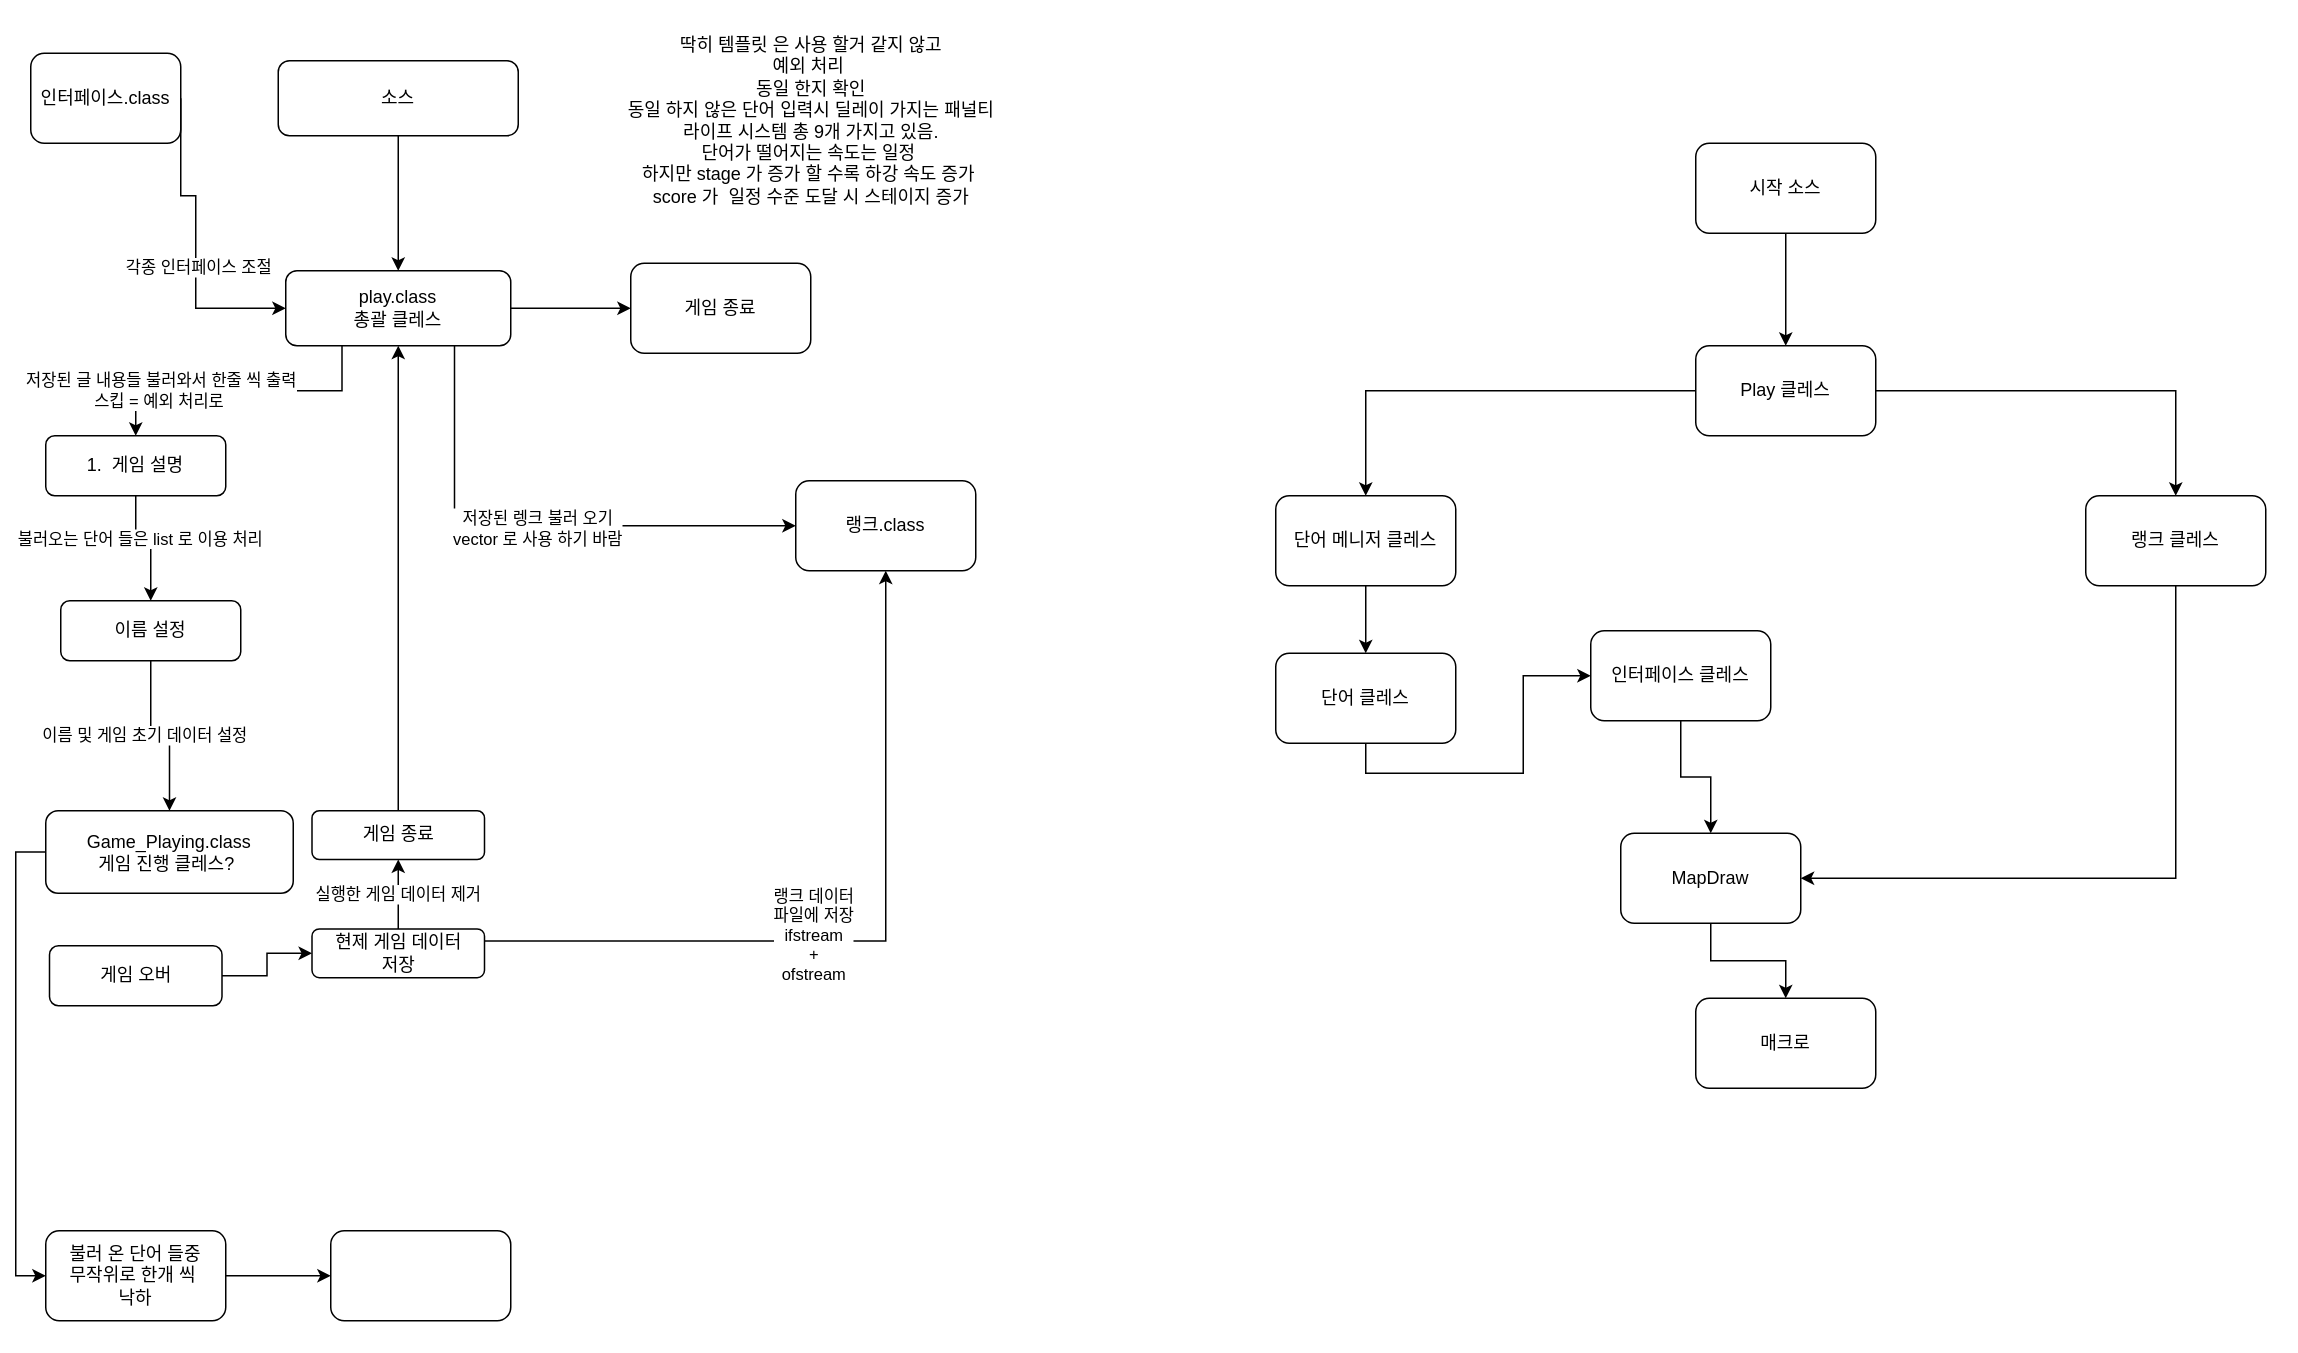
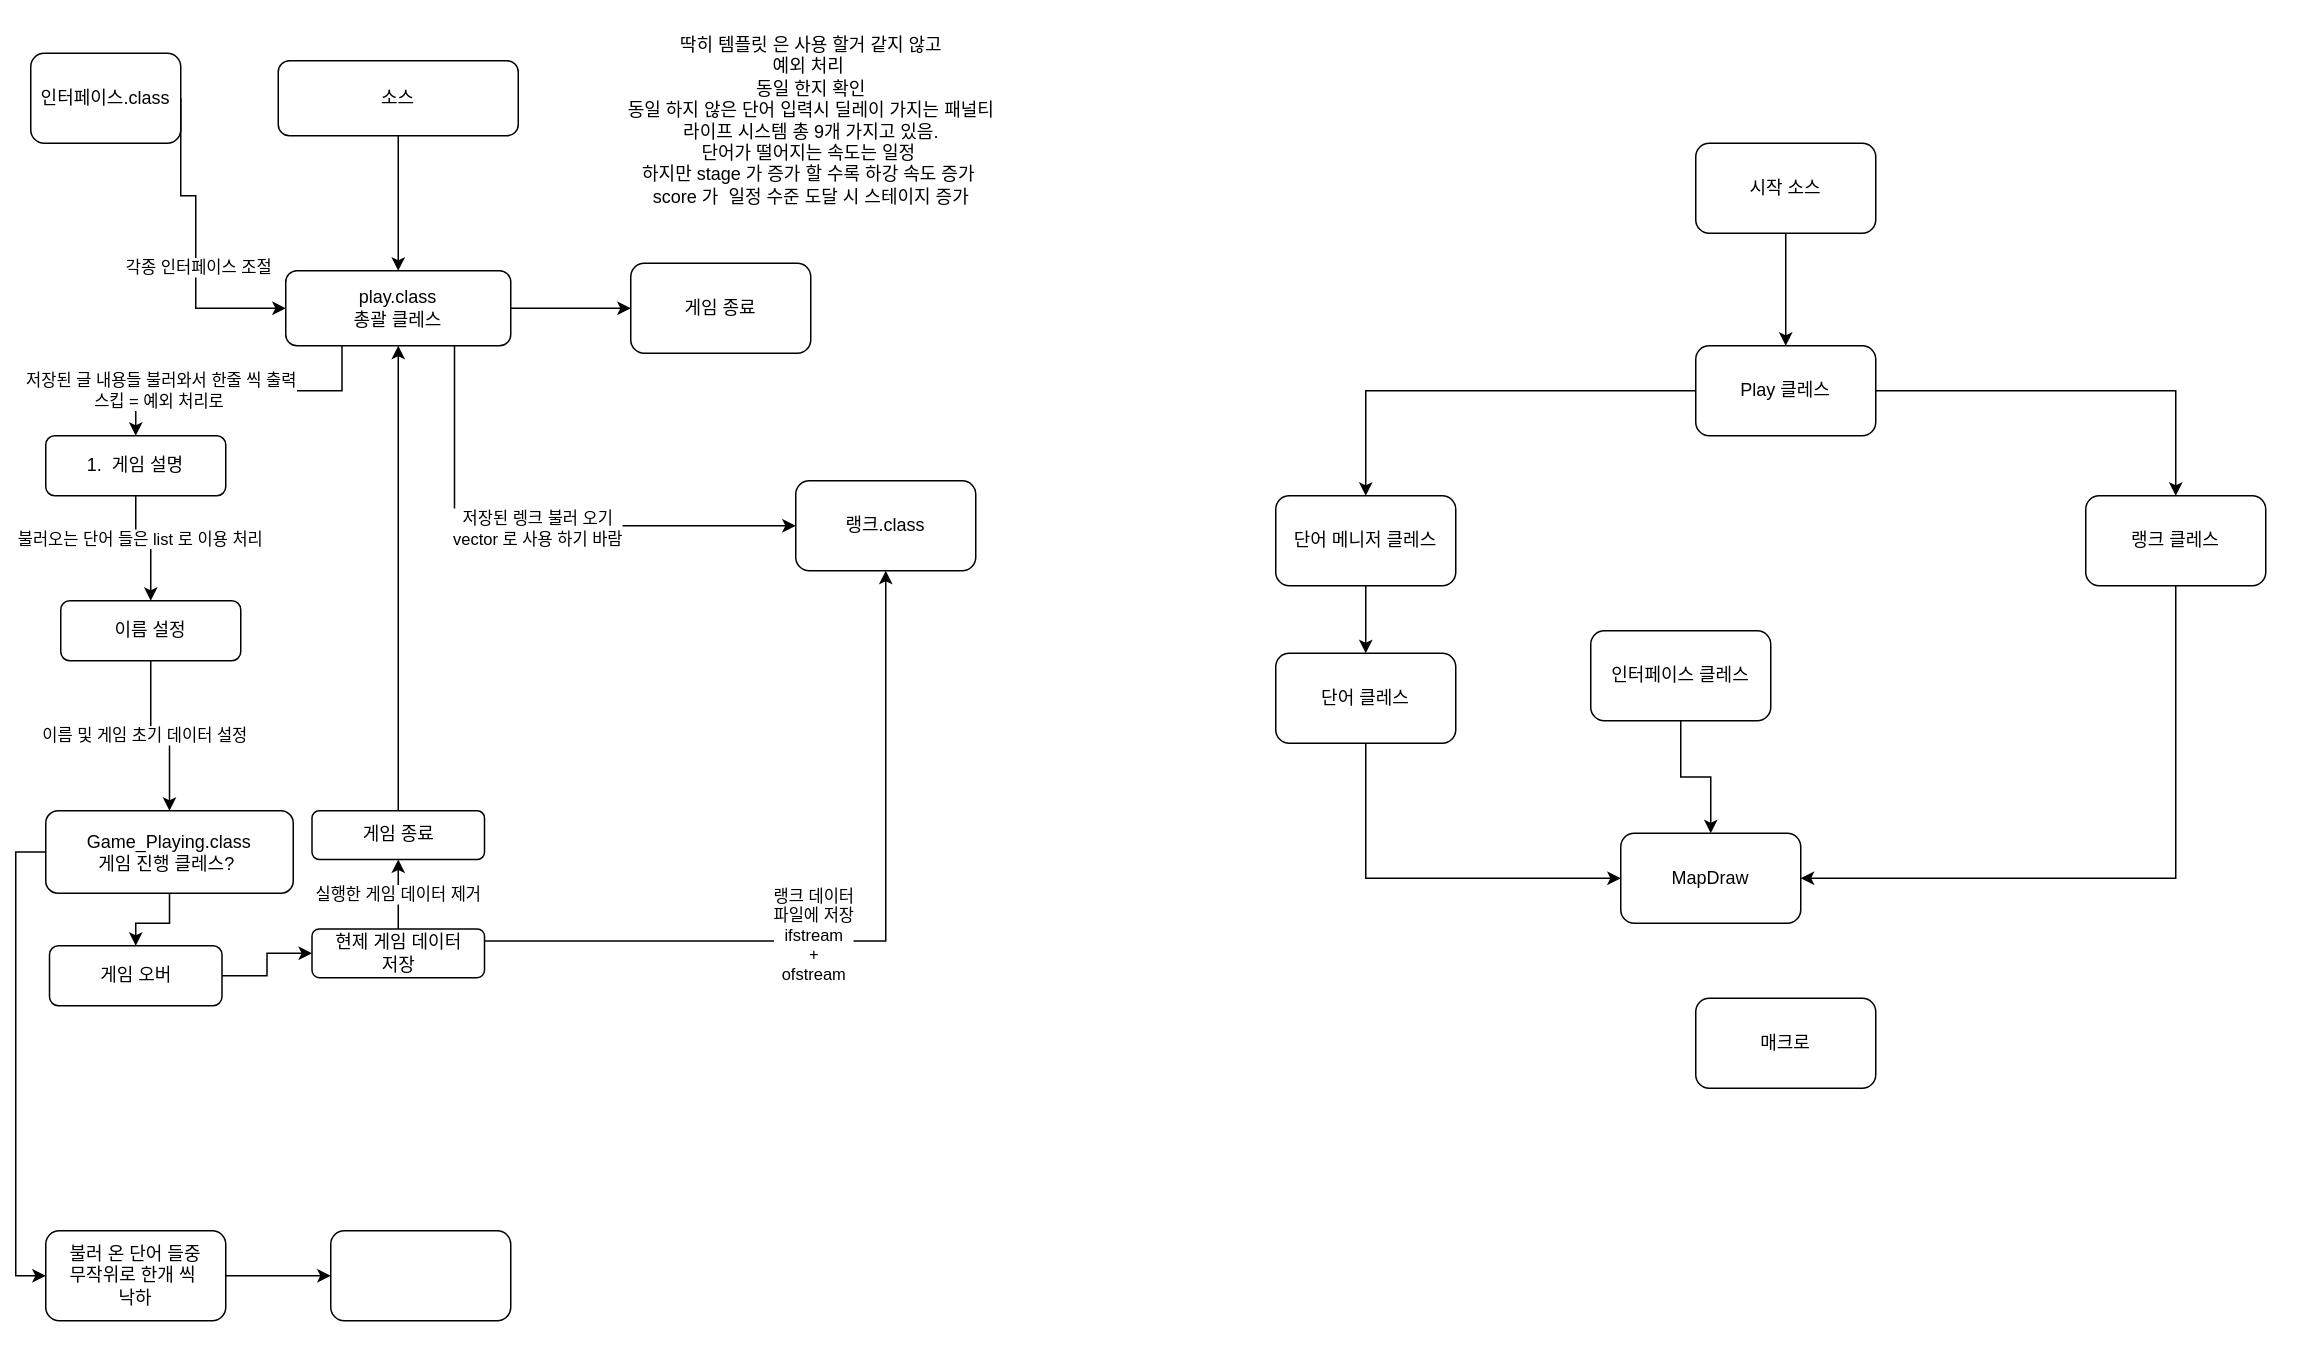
- <mxCell id="44" style="edgeStyle=orthogonalEdgeStyle;rounded=0;orthogonalLoop=1;jettySize=auto;html=1;exitX=0.5;exitY=1;exitDx=0;exitDy=0;" edge="1" parent="1" source="45" target="41"><mxGeometry relative="1" as="geometry" /></mxCell>
+ <mxCell id="44" style="edgeStyle=orthogonalEdgeStyle;rounded=0;orthogonalLoop=1;jettySize=auto;html=1;exitX=0.5;exitY=1;exitDx=0;exitDy=0;entryX=0;entryY=0.5;entryDx=0;entryDy=0;" edge="1" parent="1" source="45" target="47"><mxGeometry relative="1" as="geometry" /></mxCell>
+ <mxCell id="18" style="edgeStyle=orthogonalEdgeStyle;rounded=0;orthogonalLoop=1;jettySize=auto;html=1;exitX=0.5;exitY=1;exitDx=0;exitDy=0;entryX=0.5;entryY=0;entryDx=0;entryDy=0;" parent="1" source="20" target="22" edge="1"><mxGeometry relative="1" as="geometry" /></mxCell>
- <mxCell id="46" style="edgeStyle=orthogonalEdgeStyle;rounded=0;orthogonalLoop=1;jettySize=auto;html=1;exitX=0.5;exitY=1;exitDx=0;exitDy=0;entryX=0.5;entryY=0;entryDx=0;entryDy=0;" edge="1" parent="1" source="47" target="48"><mxGeometry relative="1" as="geometry" /></mxCell>
